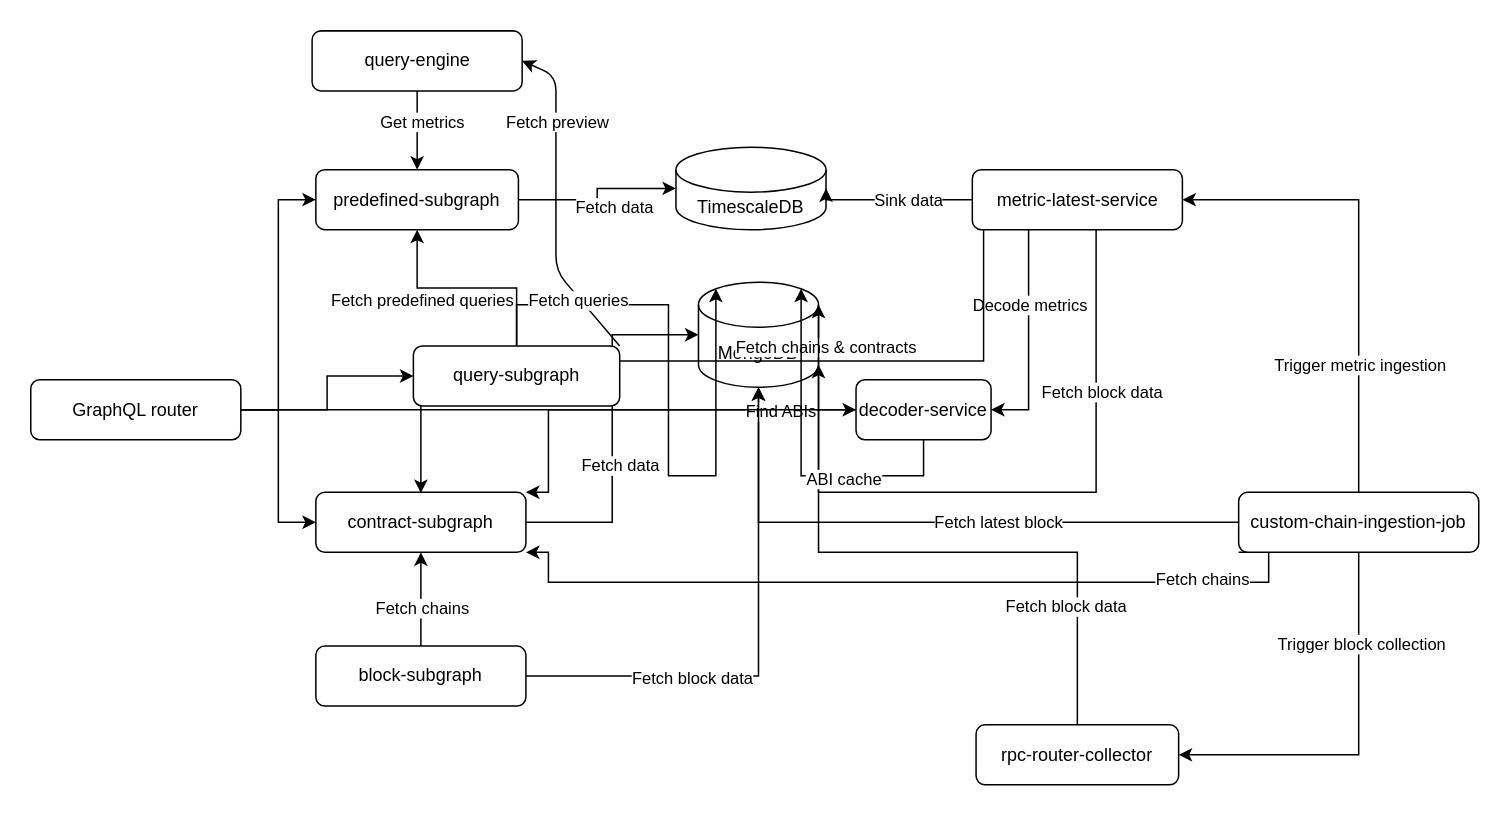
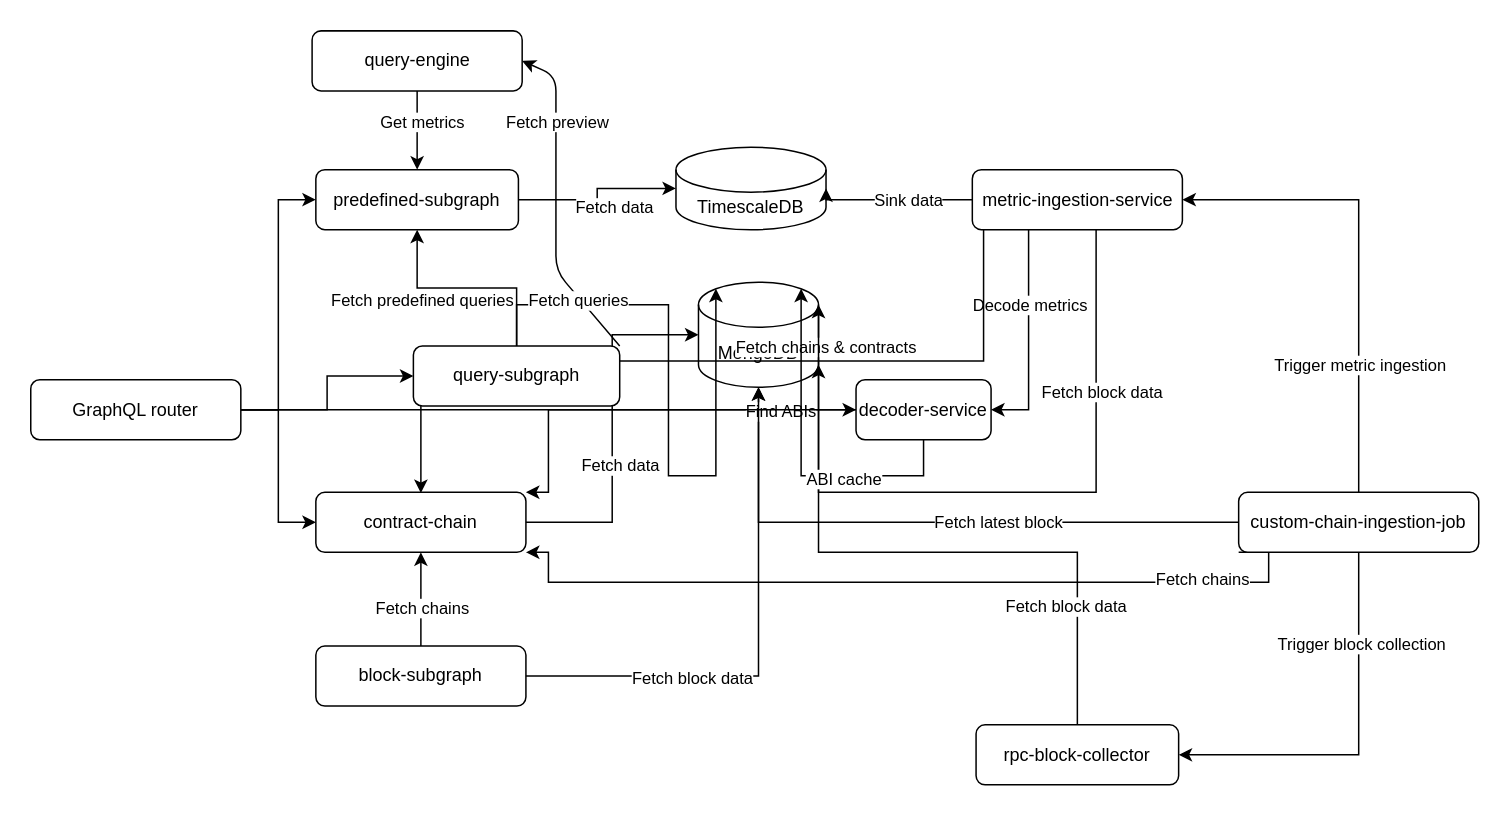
- <mxCell id="11" value="metric-latest-service" style="rounded=1;whiteSpace=wrap;html=1;" parent="1" vertex="1"><mxGeometry x="647.5" y="112.5" width="140" height="40" as="geometry" /></mxCell>
+ <mxCell id="11" value="metric-ingestion-service" style="rounded=1;whiteSpace=wrap;html=1;" parent="1" vertex="1"><mxGeometry x="647.5" y="112.5" width="140" height="40" as="geometry" /></mxCell>
- <mxCell id="4" value="contract-subgraph" style="rounded=1;whiteSpace=wrap;html=1;" parent="1" vertex="1"><mxGeometry x="210" y="327.5" width="140" height="40" as="geometry" /></mxCell>
+ <mxCell id="4" value="contract-chain" style="rounded=1;whiteSpace=wrap;html=1;" parent="1" vertex="1"><mxGeometry x="210" y="327.5" width="140" height="40" as="geometry" /></mxCell>
- <mxCell id="23" value="rpc-router-collector" style="rounded=1;whiteSpace=wrap;html=1;" parent="1" vertex="1"><mxGeometry x="650" y="482.5" width="135" height="40" as="geometry" /></mxCell>
+ <mxCell id="23" value="rpc-block-collector" style="rounded=1;whiteSpace=wrap;html=1;" parent="1" vertex="1"><mxGeometry x="650" y="482.5" width="135" height="40" as="geometry" /></mxCell>
